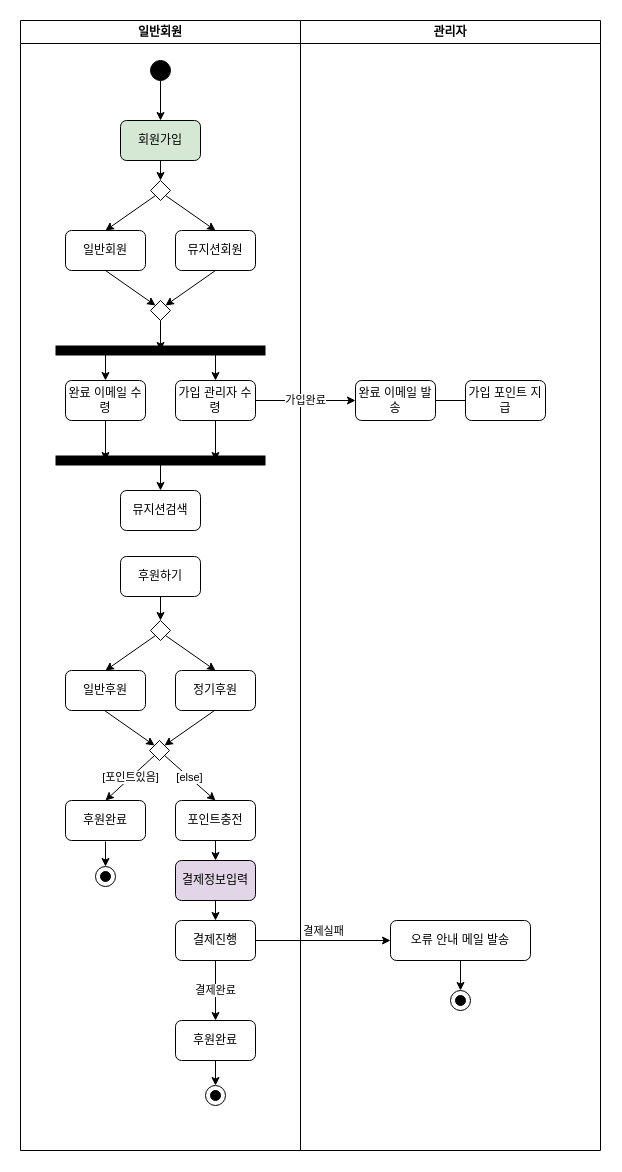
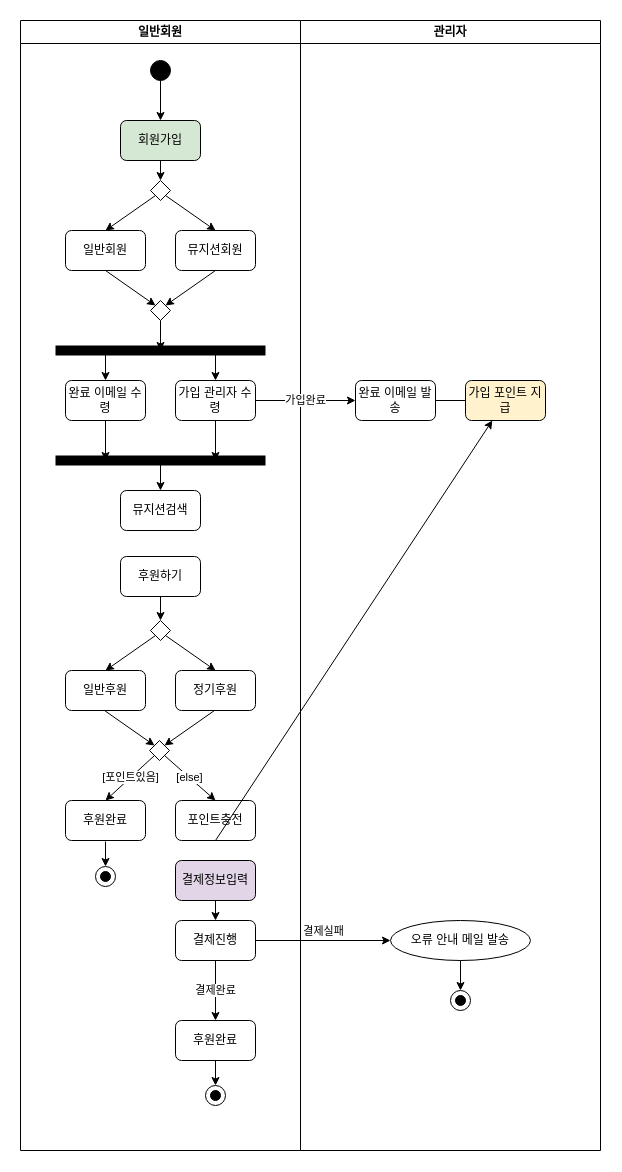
- <mxCell id="48" value="가입 포인트 지급" style="rounded=1;whiteSpace=wrap;html=1;" vertex="1" parent="42"><mxGeometry x="165" y="360" width="80" height="40" as="geometry" /></mxCell>
+ <mxCell id="48" value="가입 포인트 지급" style="rounded=1;whiteSpace=wrap;html=1;fillColor=#fff2cc;" vertex="1" parent="42"><mxGeometry x="165" y="360" width="80" height="40" as="geometry" /></mxCell>
- <mxCell id="35" value="" style="endArrow=classic;html=1;rounded=0;exitX=0.5;exitY=1;exitDx=0;exitDy=0;entryX=0.5;entryY=0;entryDx=0;entryDy=0;" edge="1" parent="2" source="34" target="31"><mxGeometry width="50" height="50" relative="1" as="geometry"><mxPoint x="460" y="610" as="sourcePoint" /><mxPoint x="510" y="560" as="targetPoint" /></mxGeometry></mxCell>
+ <mxCell id="35" value="" style="endArrow=classic;html=1;rounded=0;exitX=0.5;exitY=1;exitDx=0;exitDy=0;" edge="1" parent="2" source="34" target="48"><mxGeometry width="50" height="50" relative="1" as="geometry"><mxPoint x="460" y="610" as="sourcePoint" /><mxPoint x="510" y="560" as="targetPoint" /></mxGeometry></mxCell>
- <mxCell id="43" value="오류 안내 메일 발송" style="rounded=1;whiteSpace=wrap;html=1;" vertex="1" parent="42"><mxGeometry x="90" y="900" width="140" height="40" as="geometry" /></mxCell>
+ <mxCell id="43" value="오류 안내 메일 발송" style="ellipse;whiteSpace=wrap;html=1;" vertex="1" parent="42"><mxGeometry x="90" y="900" width="140" height="40" as="geometry" /></mxCell>
